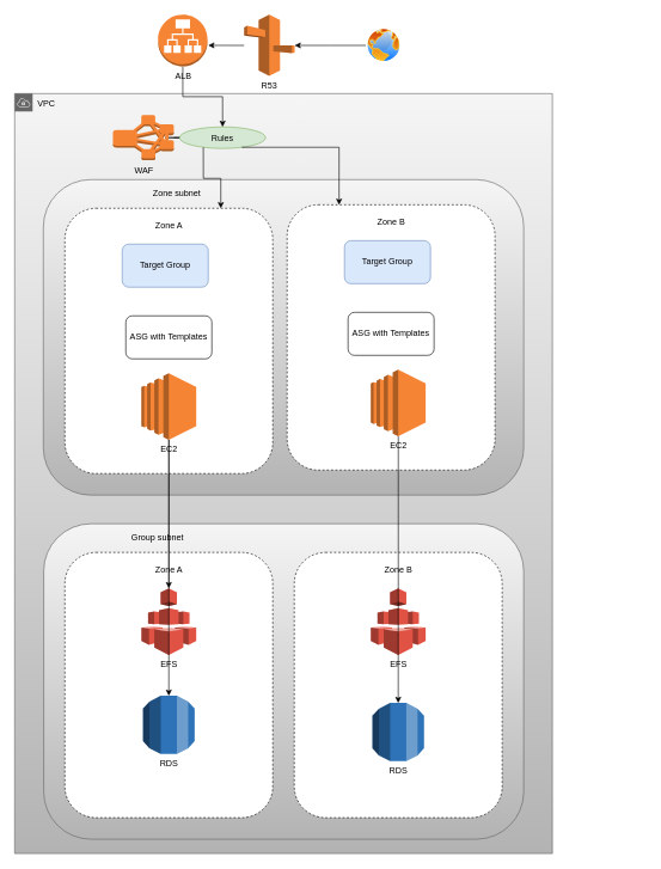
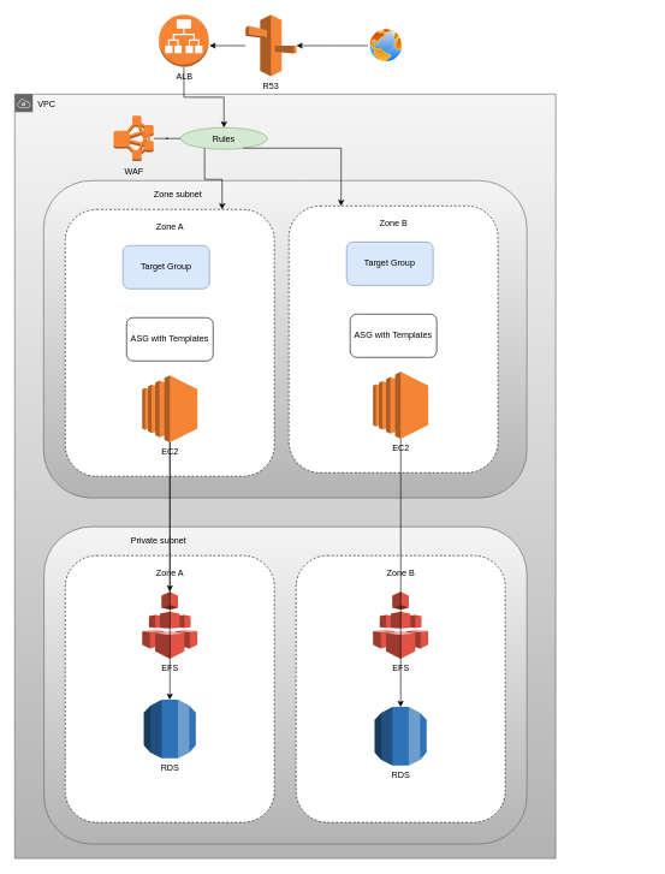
- <mxCell id="4" value="WAF" style="outlineConnect=0;dashed=0;verticalLabelPosition=bottom;verticalAlign=top;align=center;html=1;shape=mxgraph.aws3.emr_cluster;fillColor=#F58534;gradientColor=none;" vertex="1" parent="2"><mxGeometry x="137" y="30" width="85" height="63" as="geometry" /></mxCell>
+ <mxCell id="4" value="WAF" style="outlineConnect=0;dashed=0;verticalLabelPosition=bottom;verticalAlign=top;align=center;html=1;shape=mxgraph.aws3.emr_cluster;fillColor=#F58534;gradientColor=none;" vertex="1" parent="2"><mxGeometry x="137" y="30" width="55.5" height="63" as="geometry" /></mxCell>
- <mxCell id="24" value="Group subnet" style="text;html=1;align=center;verticalAlign=middle;resizable=0;points=[];autosize=1;strokeColor=none;fillColor=none;" vertex="1" parent="22"><mxGeometry x="108.568" y="4.302" width="100" height="30" as="geometry" /></mxCell>
+ <mxCell id="24" value="Private subnet" style="text;html=1;align=center;verticalAlign=middle;resizable=0;points=[];autosize=1;strokeColor=none;fillColor=none;" vertex="1" parent="22"><mxGeometry x="108.568" y="4.302" width="100" height="30" as="geometry" /></mxCell>
